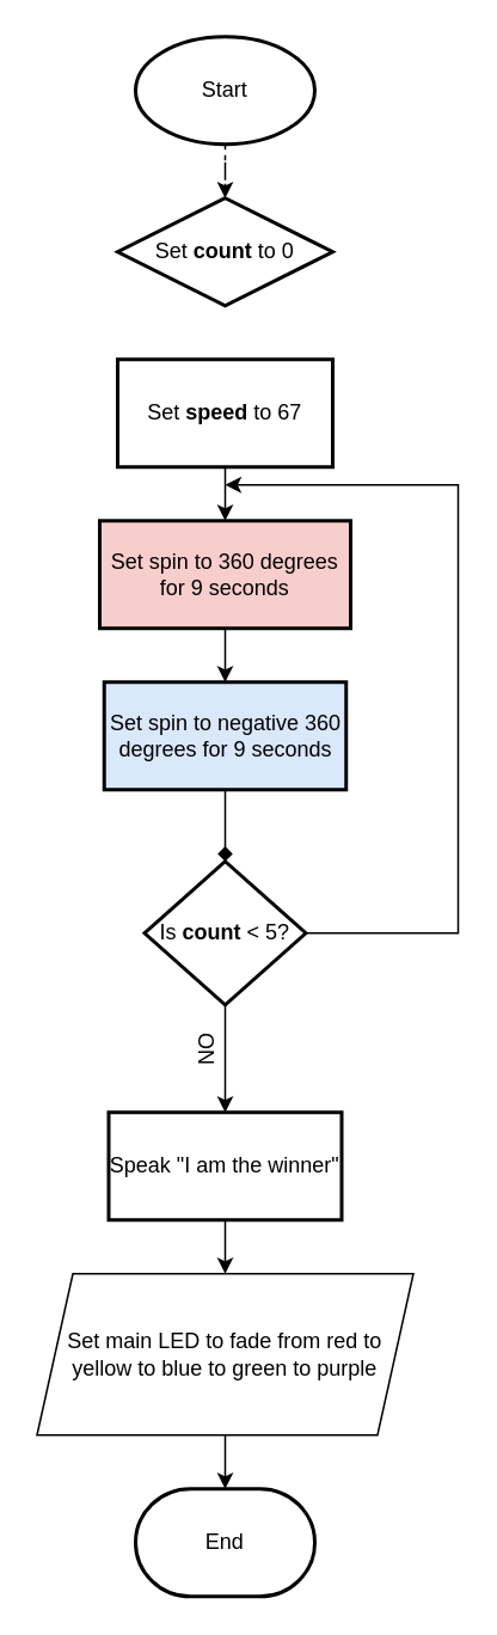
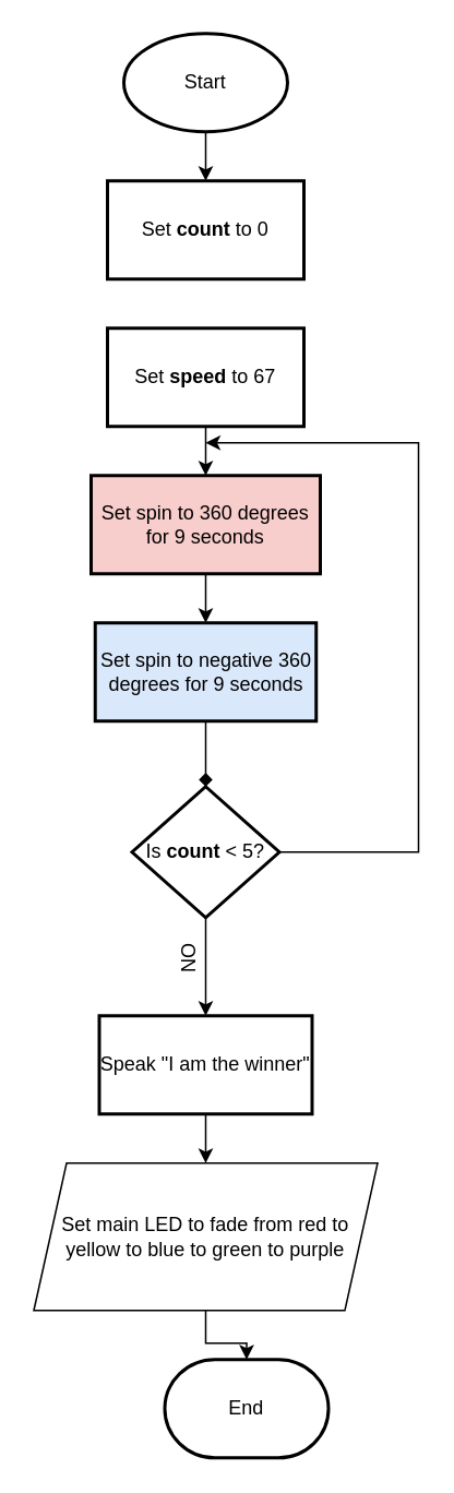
- <mxCell id="2" value="" style="edgeStyle=orthogonalEdgeStyle;rounded=0;orthogonalLoop=1;jettySize=auto;html=1;dashed=1;" edge="1" parent="1" source="3" target="4"><mxGeometry relative="1" as="geometry" /></mxCell>
+ <mxCell id="2" value="" style="edgeStyle=orthogonalEdgeStyle;rounded=0;orthogonalLoop=1;jettySize=auto;html=1;" edge="1" parent="1" source="3" target="4"><mxGeometry relative="1" as="geometry" /></mxCell>
- <mxCell id="4" value="Set &lt;b&gt;count&lt;/b&gt;&amp;nbsp;to 0" style="rhombus;whiteSpace=wrap;html=1;strokeWidth=2;" vertex="1" parent="1"><mxGeometry x="65" y="110" width="120" height="60" as="geometry" /></mxCell>
+ <mxCell id="4" value="Set &lt;b&gt;count&lt;/b&gt;&amp;nbsp;to 0" style="whiteSpace=wrap;html=1;strokeWidth=2;" vertex="1" parent="1"><mxGeometry x="65" y="110" width="120" height="60" as="geometry" /></mxCell>
- <mxCell id="18" value="End" style="strokeWidth=2;html=1;shape=mxgraph.flowchart.terminator;whiteSpace=wrap;" vertex="1" parent="1"><mxGeometry x="75" y="830" width="100" height="60" as="geometry" /></mxCell>
+ <mxCell id="18" value="End" style="strokeWidth=2;html=1;shape=mxgraph.flowchart.terminator;whiteSpace=wrap;" vertex="1" parent="1"><mxGeometry x="100" y="830" width="100" height="60" as="geometry" /></mxCell>
